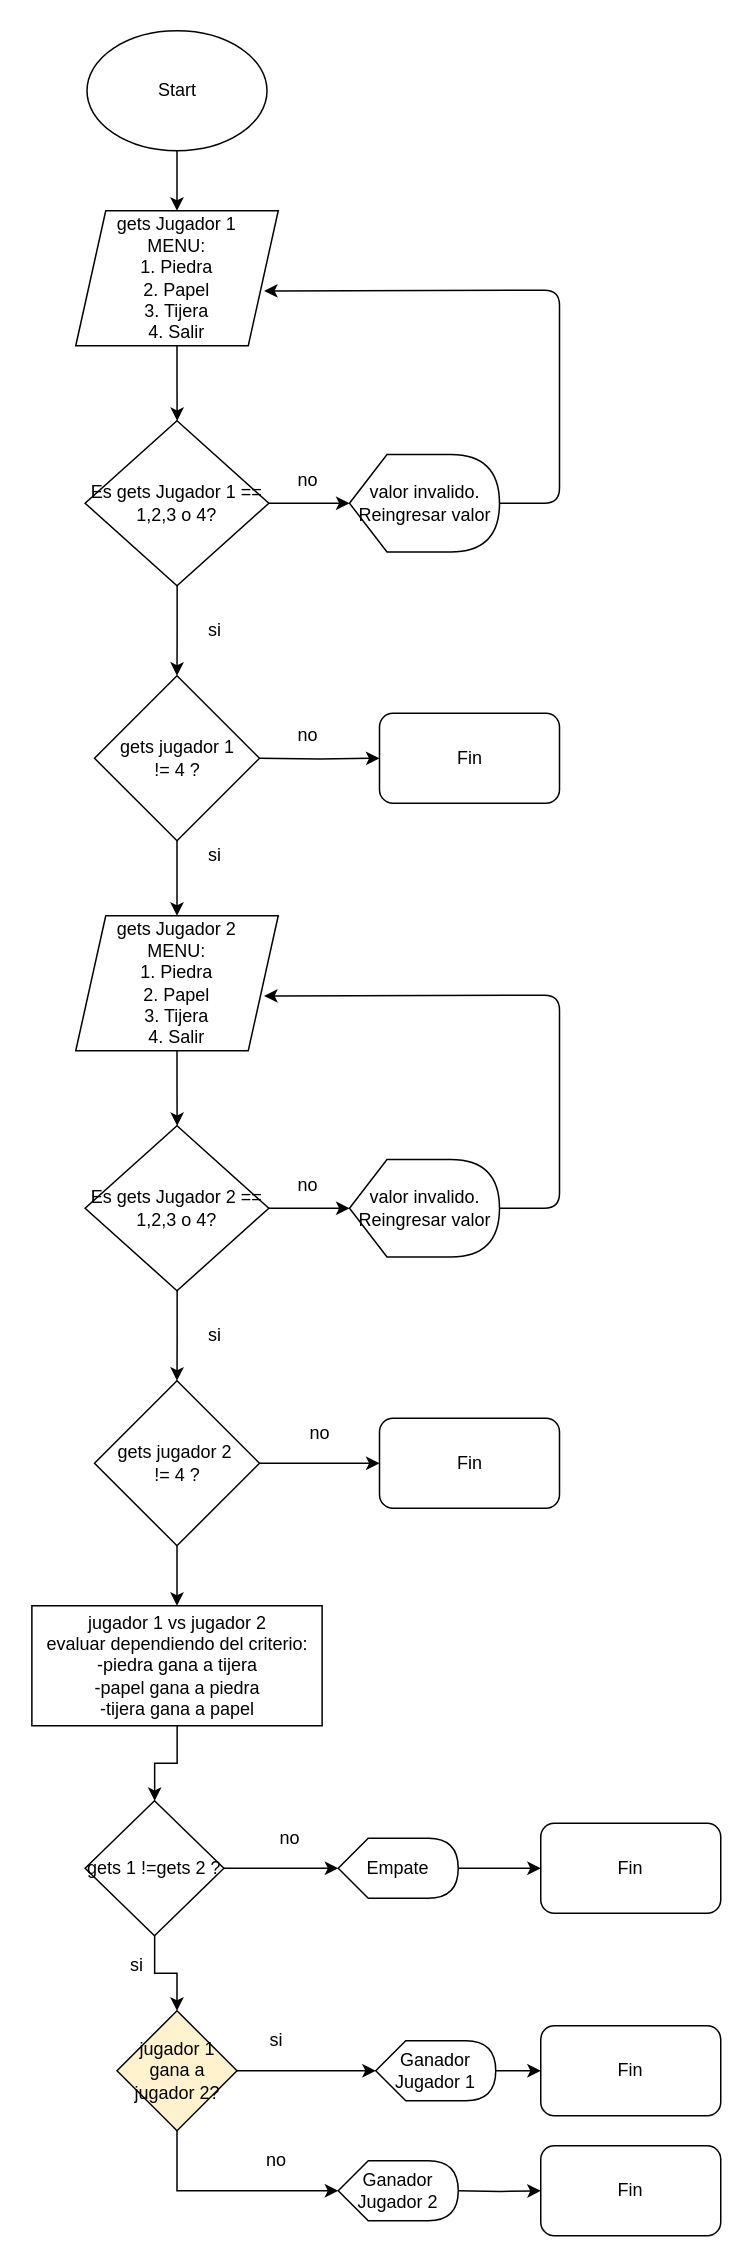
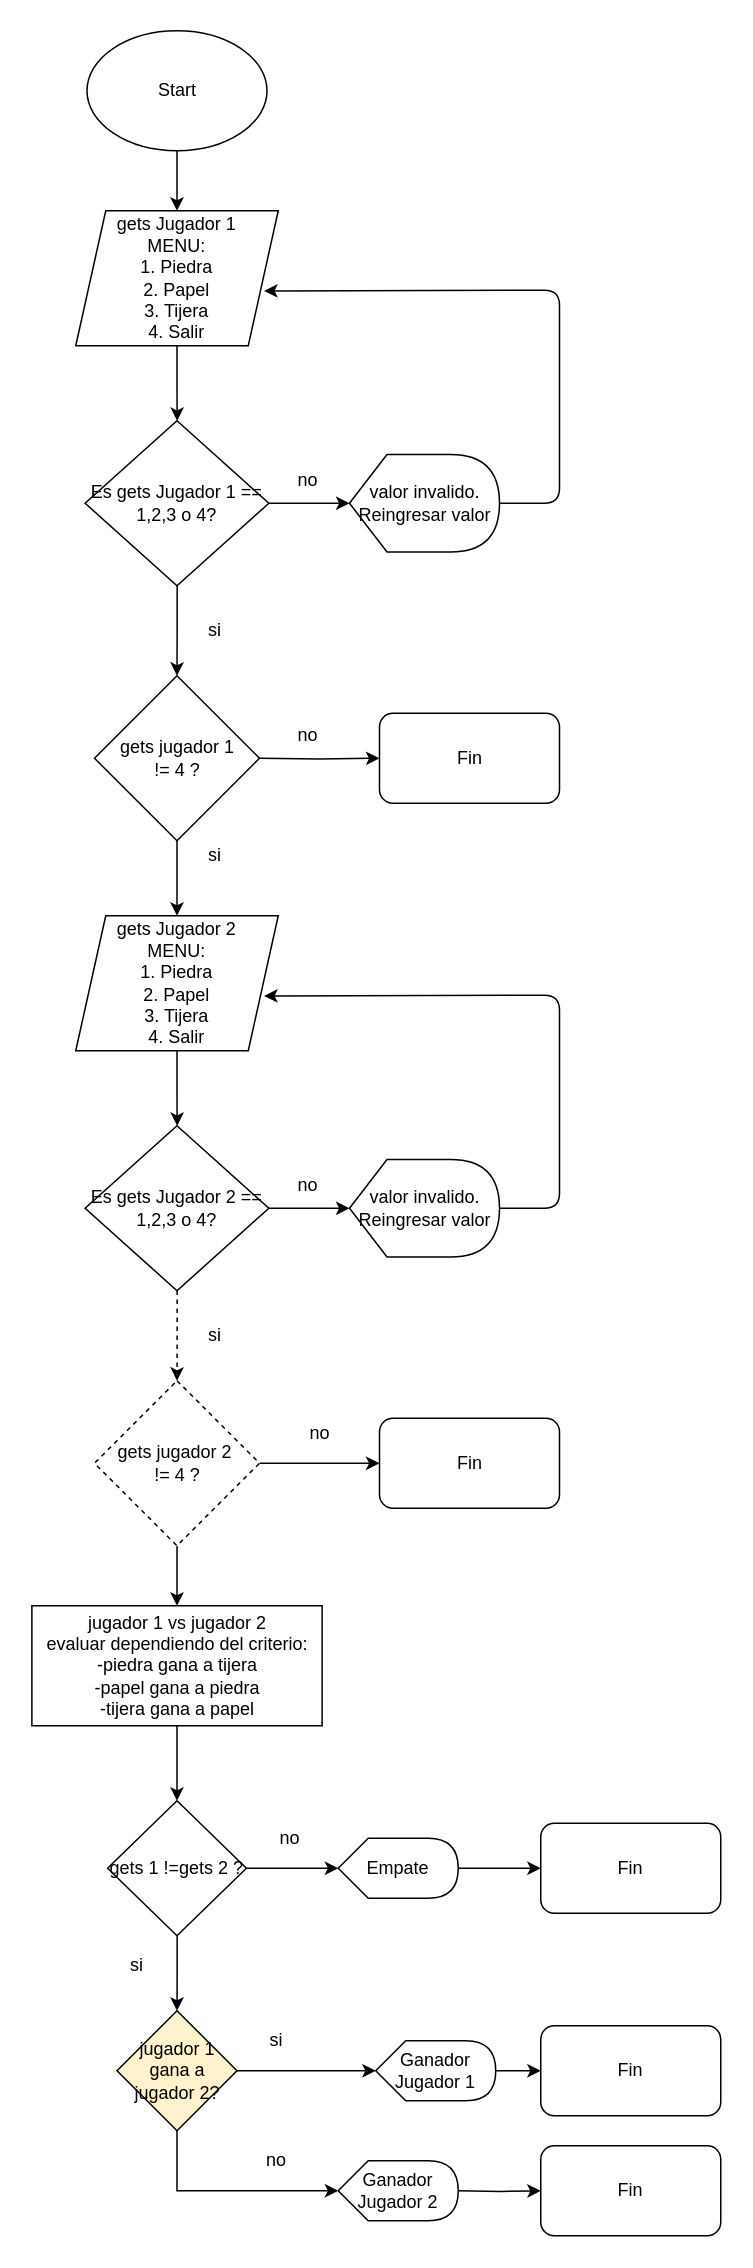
- <mxCell id="20" value="" style="edgeStyle=orthogonalEdgeStyle;rounded=0;orthogonalLoop=1;jettySize=auto;html=1;" edge="1" parent="1" source="21" target="29"><mxGeometry relative="1" as="geometry" /></mxCell>
+ <mxCell id="20" value="" style="edgeStyle=orthogonalEdgeStyle;rounded=0;orthogonalLoop=1;jettySize=auto;html=1;dashed=1;" edge="1" parent="1" source="21" target="29"><mxGeometry relative="1" as="geometry" /></mxCell>
- <mxCell id="29" value="gets jugador 2&amp;nbsp;&lt;br&gt;!= 4 ?" style="rhombus;whiteSpace=wrap;html=1;" vertex="1" parent="1"><mxGeometry x="62.5" y="920" width="110" height="110" as="geometry" /></mxCell>
+ <mxCell id="29" value="gets jugador 2&amp;nbsp;&lt;br&gt;!= 4 ?" style="rhombus;whiteSpace=wrap;html=1;dashed=1;" vertex="1" parent="1"><mxGeometry x="62.5" y="920" width="110" height="110" as="geometry" /></mxCell>
- <mxCell id="39" value="gets 1 !=gets 2 ?" style="rhombus;whiteSpace=wrap;html=1;rounded=0;" vertex="1" parent="1"><mxGeometry x="56.25" y="1200" width="92.5" height="90" as="geometry" /></mxCell>
+ <mxCell id="39" value="gets 1 !=gets 2 ?" style="rhombus;whiteSpace=wrap;html=1;rounded=0;" vertex="1" parent="1"><mxGeometry x="71.25" y="1200" width="92.5" height="90" as="geometry" /></mxCell>
